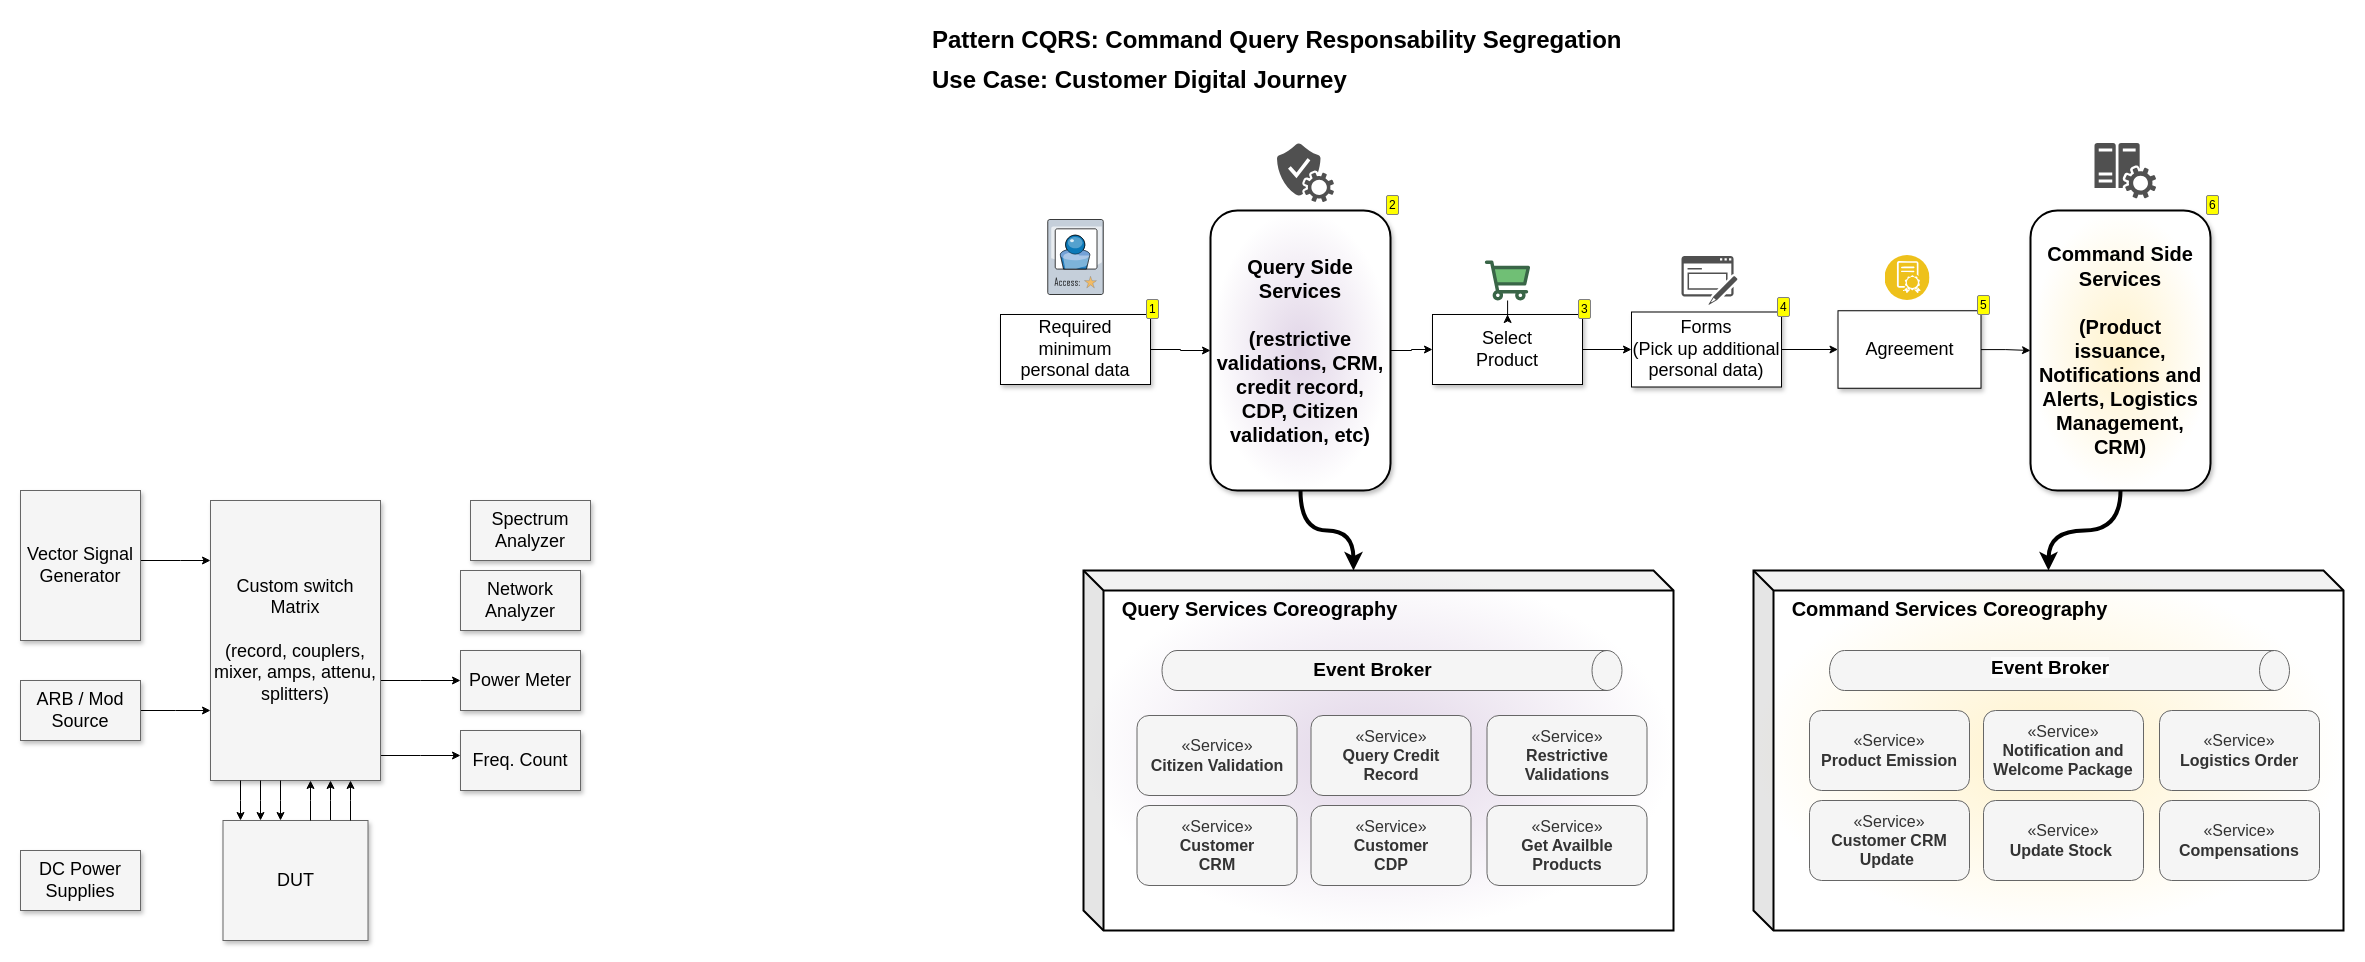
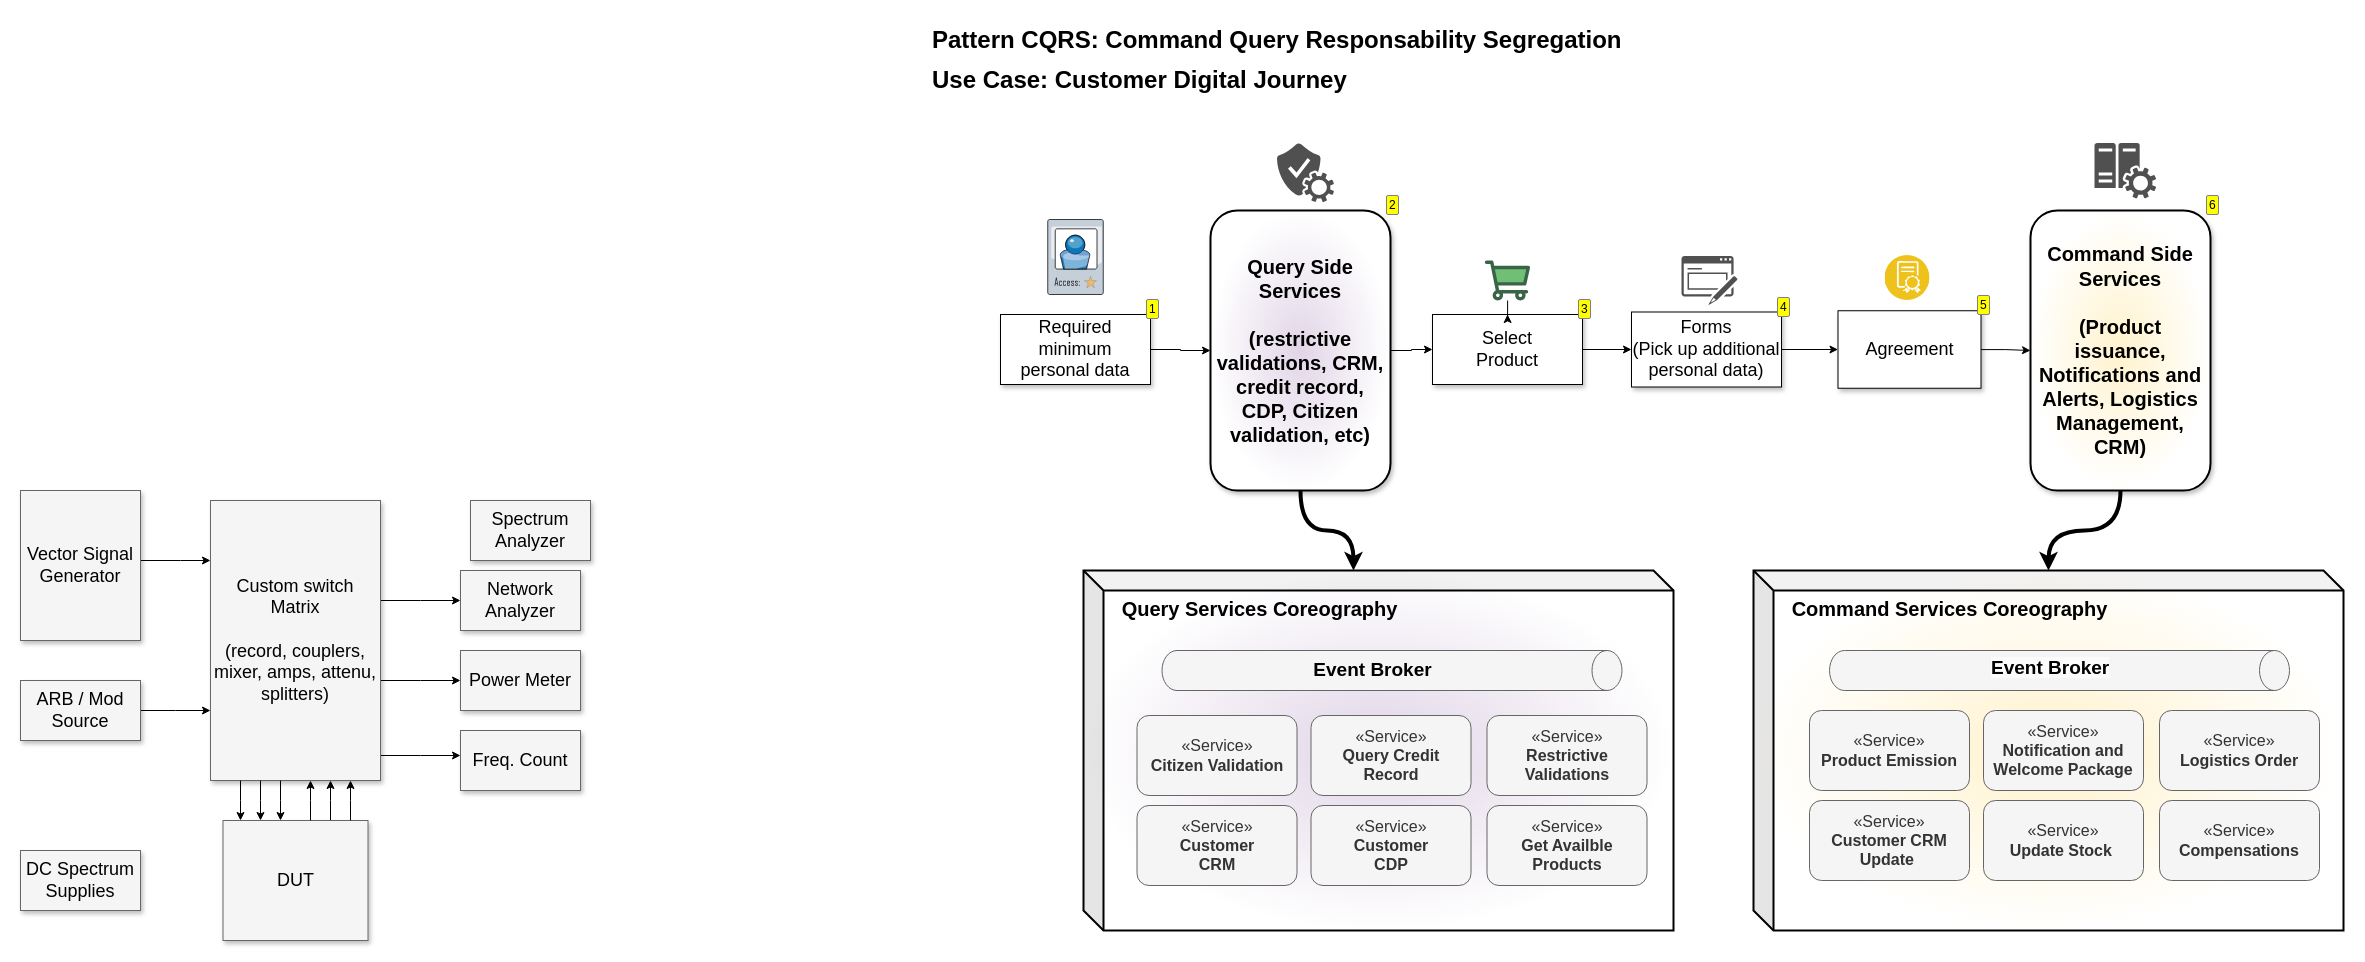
+ <mxCell id="2" style="edgeStyle=elbowEdgeStyle;rounded=0;html=1;startArrow=none;startFill=0;jettySize=auto;orthogonalLoop=1;fontSize=18;elbow=vertical;" parent="1" source="6" target="9" edge="1"><mxGeometry relative="1" as="geometry" /></mxCell>
- <mxCell id="17" value="DC Power Supplies" style="whiteSpace=wrap;html=1;shadow=1;fontSize=18;fillColor=#f5f5f5;strokeColor=#666666;" parent="1" vertex="1"><mxGeometry x="20" y="850" width="120" height="60" as="geometry" /></mxCell>
+ <mxCell id="17" value="DC Spectrum Supplies" style="whiteSpace=wrap;html=1;shadow=1;fontSize=18;fillColor=#f5f5f5;strokeColor=#666666;" parent="1" vertex="1"><mxGeometry x="20" y="850" width="120" height="60" as="geometry" /></mxCell>
